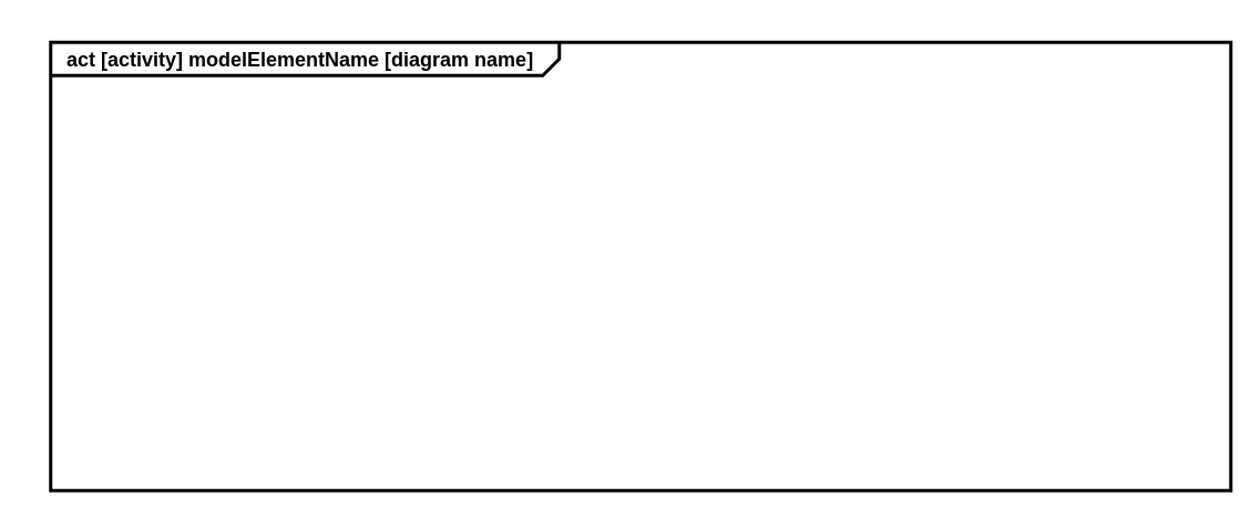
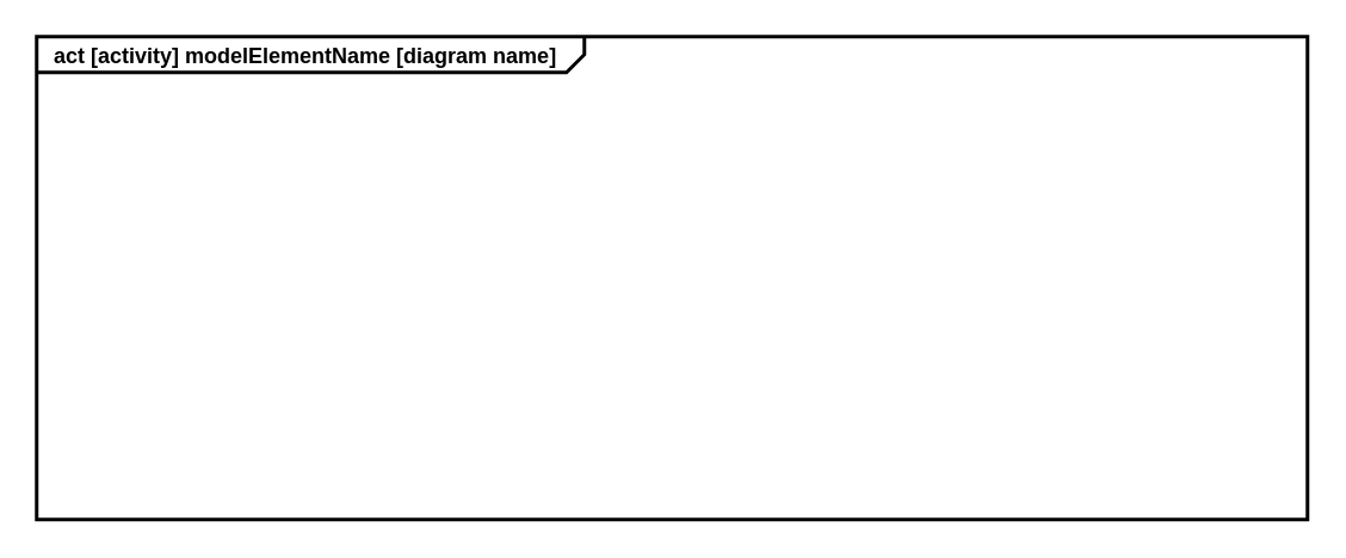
- <mxCell id="2" value="&lt;p style=&quot;margin:0px;margin-top:4px;margin-left:10px;text-align:left;&quot;&gt;&lt;b&gt;act [activity] modelElementName [diagram name]&lt;/b&gt;&lt;/p&gt;" style="html=1;shape=mxgraph.sysml.package;html=1;overflow=fill;whiteSpace=wrap;strokeWidth=2;labelX=306.82;" vertex="1" parent="1"><mxGeometry x="30" y="25" width="710" height="270" as="geometry" /></mxCell>
+ <mxCell id="2" value="&lt;p style=&quot;margin:0px;margin-top:4px;margin-left:10px;text-align:left;&quot;&gt;&lt;b&gt;act [activity] modelElementName [diagram name]&lt;/b&gt;&lt;/p&gt;" style="html=1;shape=mxgraph.sysml.package;html=1;overflow=fill;whiteSpace=wrap;strokeWidth=2;labelX=306.82;" vertex="1" parent="1"><mxGeometry x="20" y="20" width="710" height="270" as="geometry" /></mxCell>
